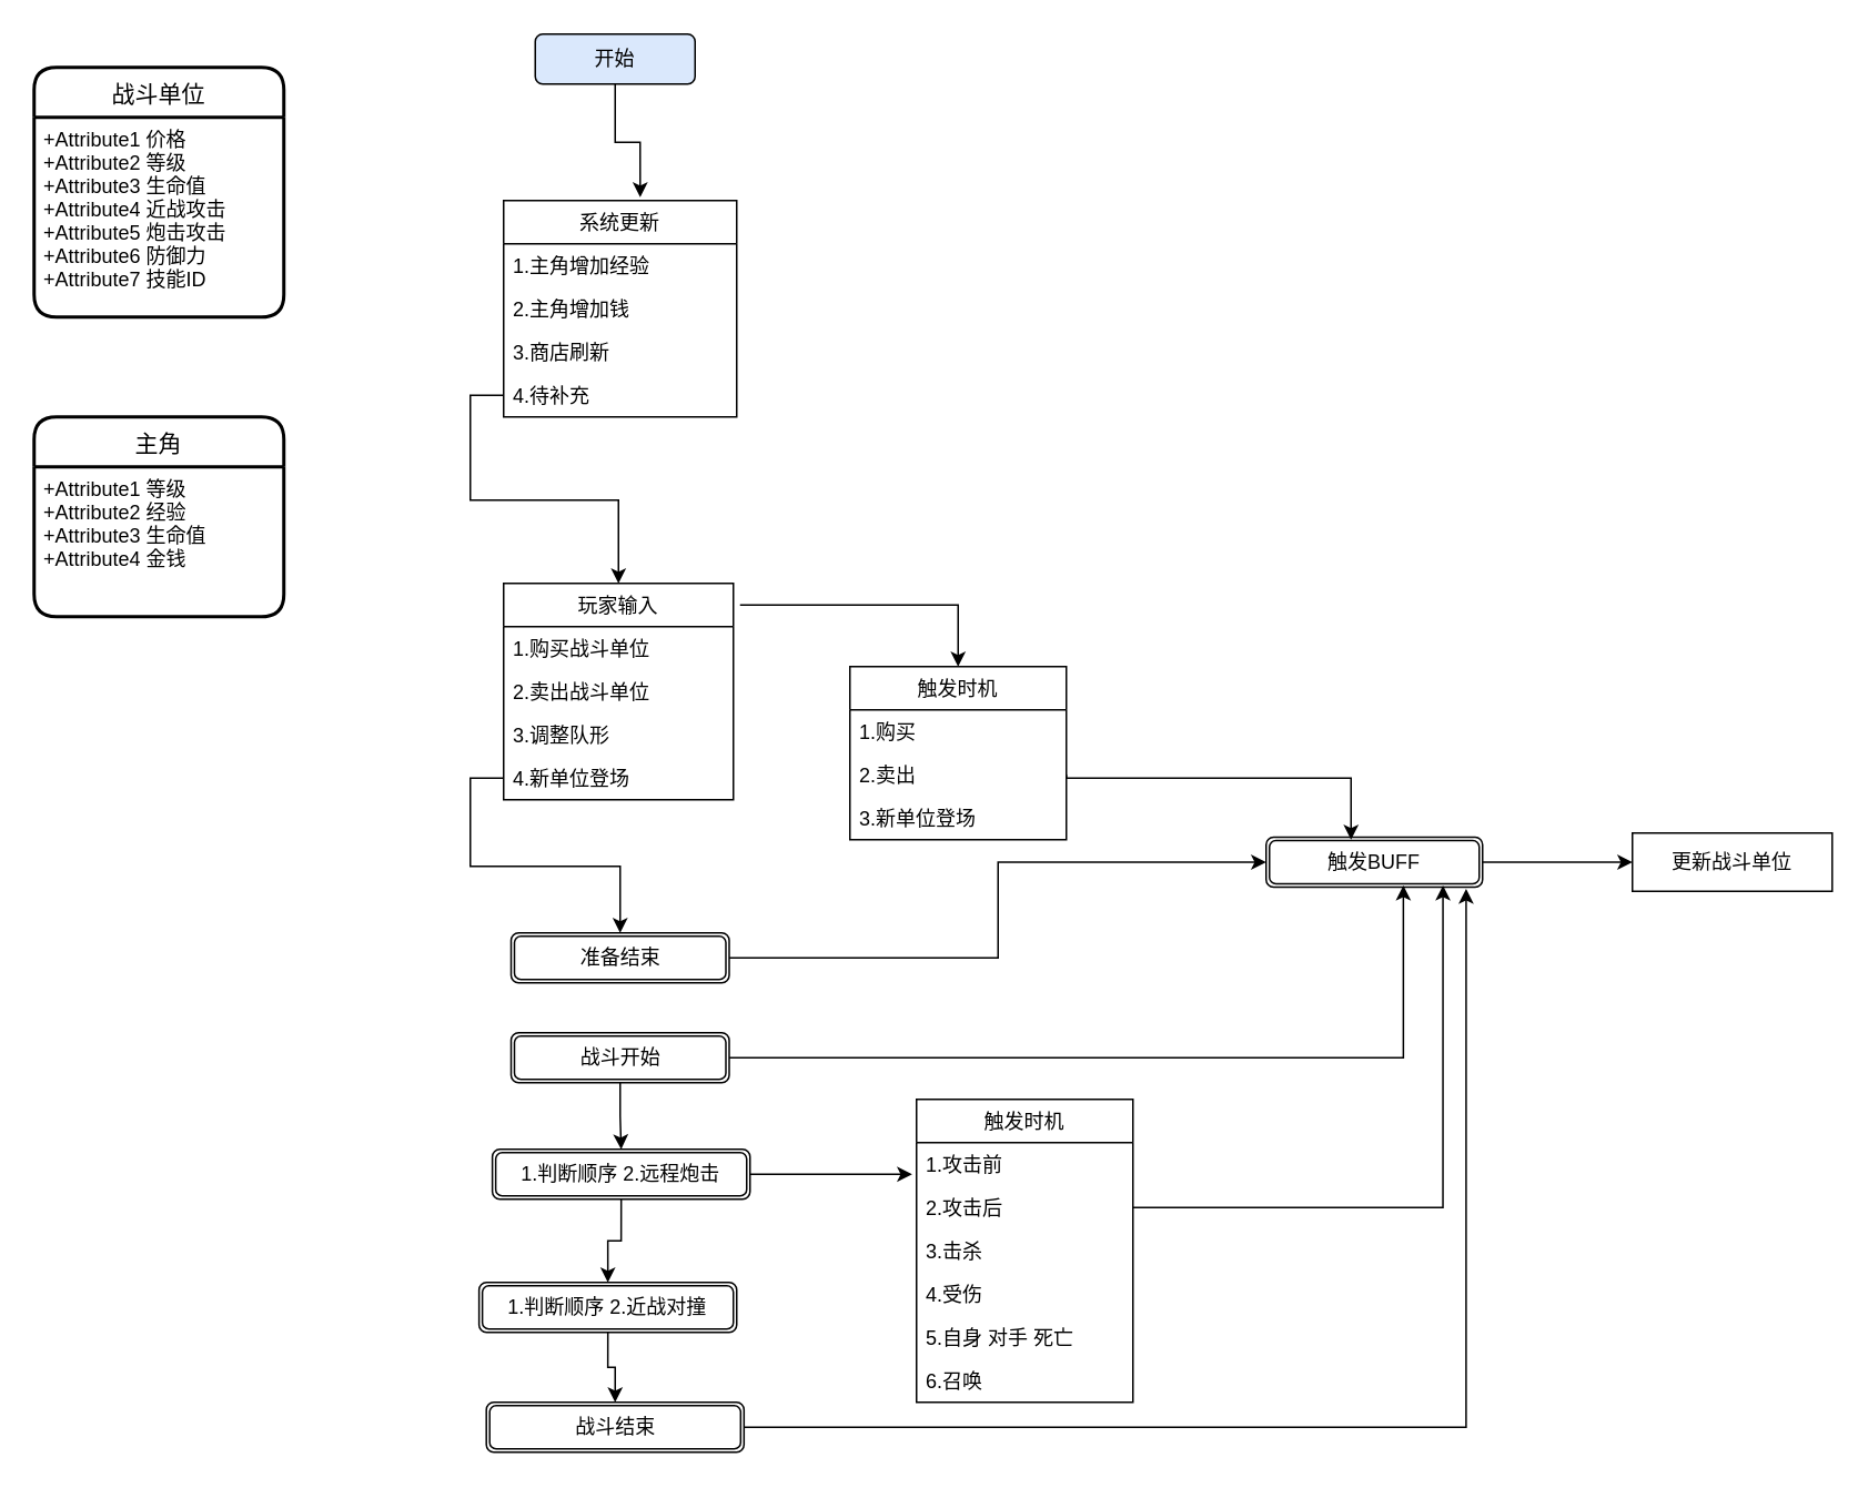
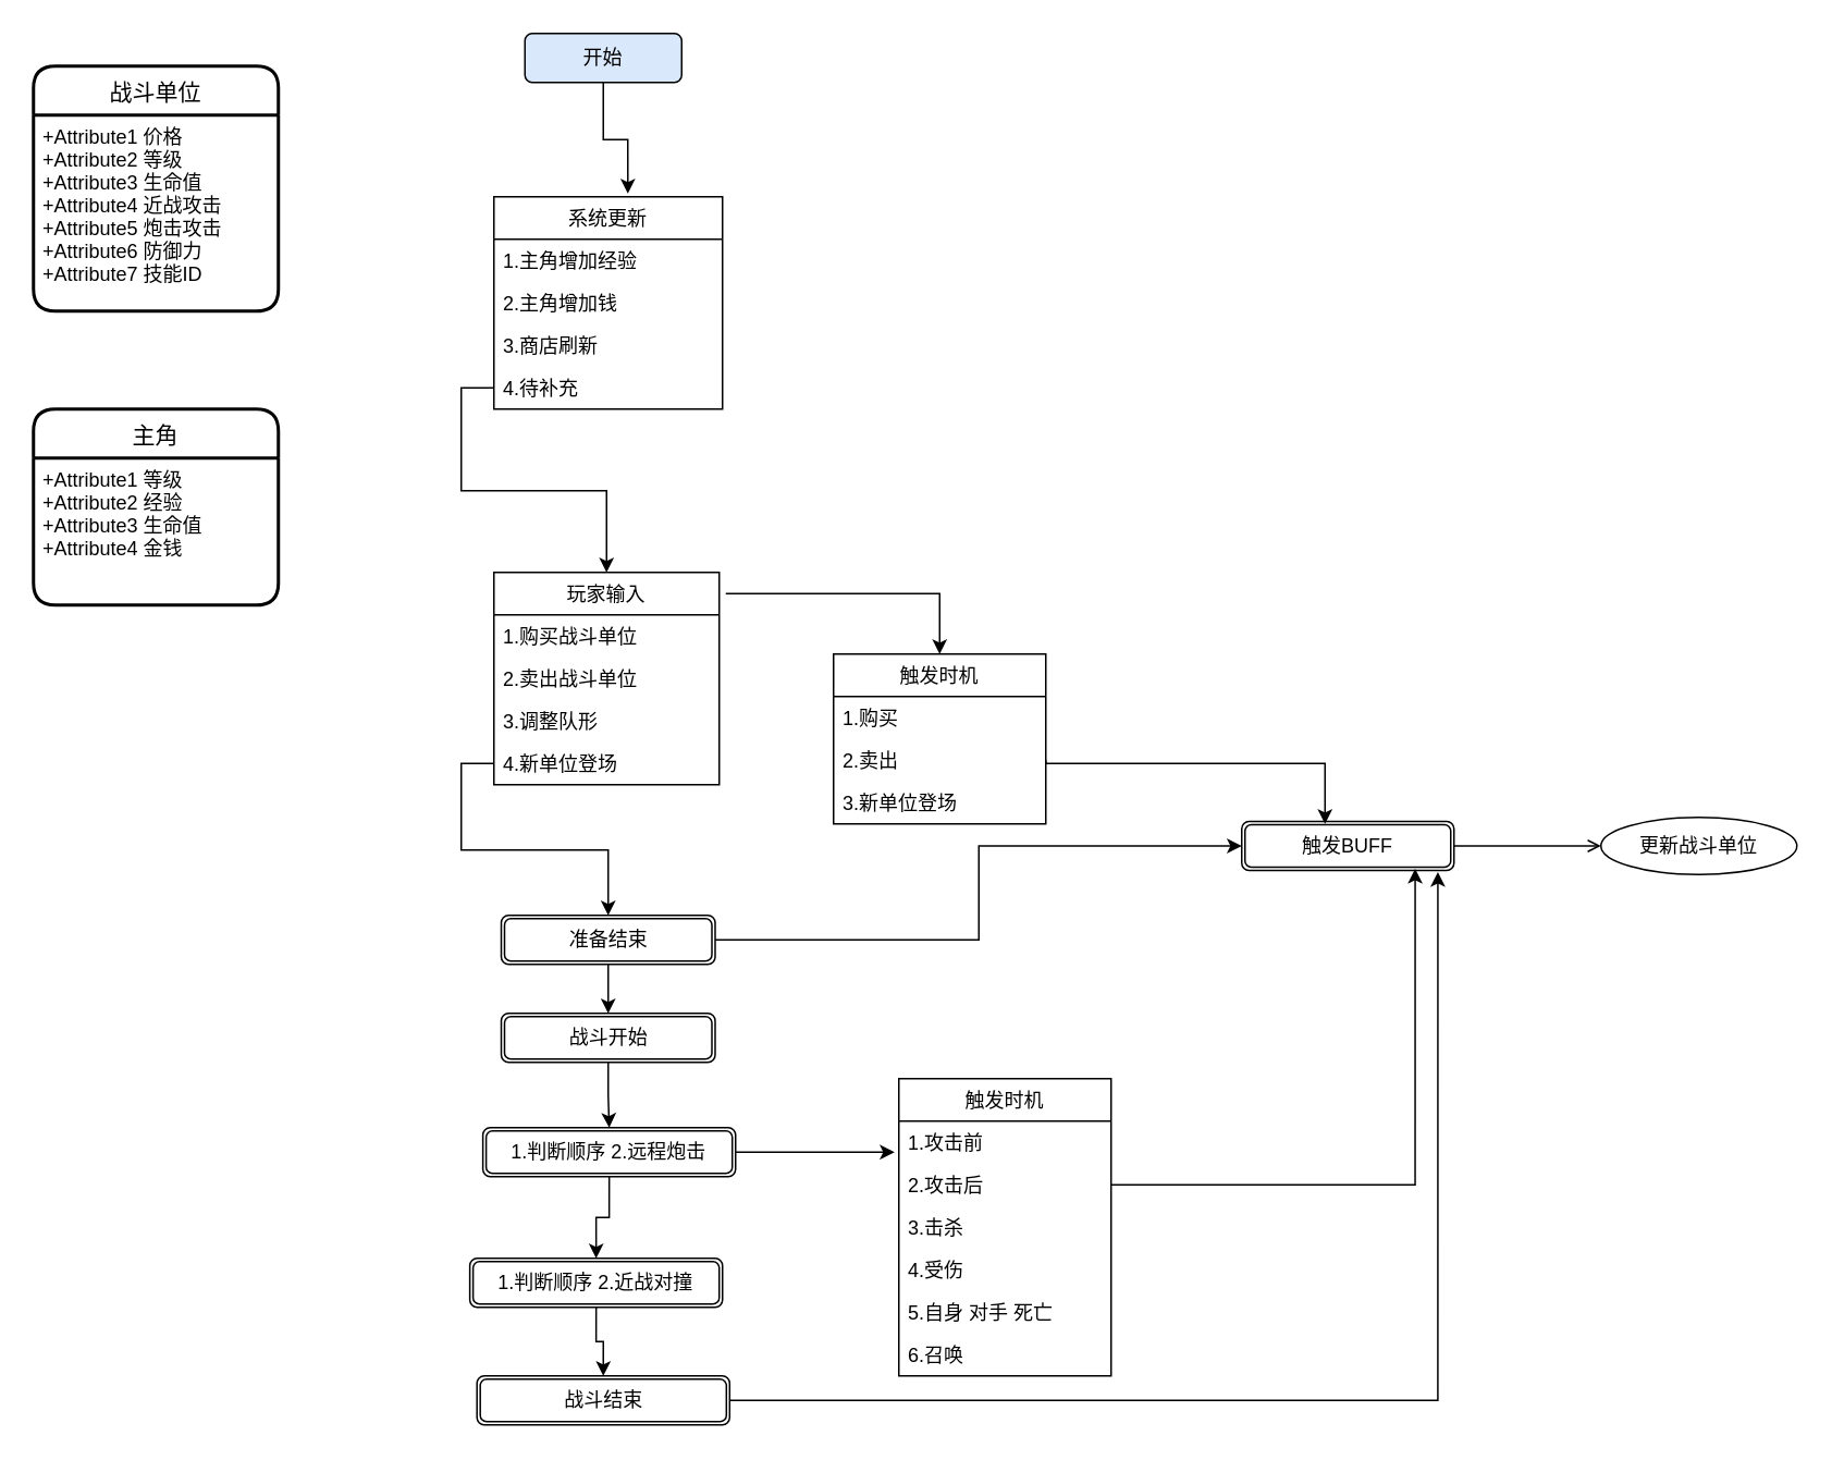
- <mxCell id="25" style="edgeStyle=orthogonalEdgeStyle;rounded=0;orthogonalLoop=1;jettySize=auto;html=1;exitX=1;exitY=0.5;exitDx=0;exitDy=0;entryX=0;entryY=0.5;entryDx=0;entryDy=0;" parent="1" source="26" target="49" edge="1"><mxGeometry relative="1" as="geometry" /></mxCell>
+ <mxCell id="25" style="edgeStyle=orthogonalEdgeStyle;rounded=0;orthogonalLoop=1;jettySize=auto;html=1;exitX=1;exitY=0.5;exitDx=0;exitDy=0;entryX=0;entryY=0.5;entryDx=0;entryDy=0;endArrow=open;" parent="1" source="26" target="49" edge="1"><mxGeometry relative="1" as="geometry" /></mxCell>
- <mxCell id="49" value="更新战斗单位" style="rounded=0;whiteSpace=wrap;html=1;" parent="1" vertex="1"><mxGeometry x="980" y="500" width="120" height="35" as="geometry" /></mxCell>
+ <mxCell id="49" value="更新战斗单位" style="ellipse;whiteSpace=wrap;html=1;" parent="1" vertex="1"><mxGeometry x="980" y="500" width="120" height="35" as="geometry" /></mxCell>
+ <mxCell id="18" style="edgeStyle=orthogonalEdgeStyle;rounded=0;orthogonalLoop=1;jettySize=auto;html=1;exitX=0.5;exitY=1;exitDx=0;exitDy=0;entryX=0.5;entryY=0;entryDx=0;entryDy=0;" parent="1" source="19" target="30" edge="1"><mxGeometry relative="1" as="geometry" /></mxCell>
- <mxCell id="31" value="" style="edgeStyle=elbowEdgeStyle;elbow=vertical;endArrow=classic;html=1;rounded=0;entryX=0.634;entryY=0.967;entryDx=0;entryDy=0;entryPerimeter=0;exitX=1;exitY=0.5;exitDx=0;exitDy=0;" parent="1" source="30" target="26" edge="1"><mxGeometry width="50" height="50" relative="1" as="geometry"><mxPoint x="510" y="640" as="sourcePoint" /><mxPoint x="590" y="600" as="targetPoint" /><Array as="points"><mxPoint x="630" y="635" /></Array></mxGeometry></mxCell>
